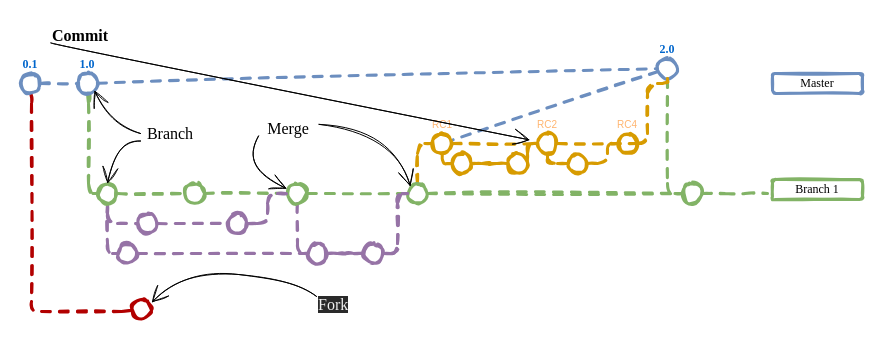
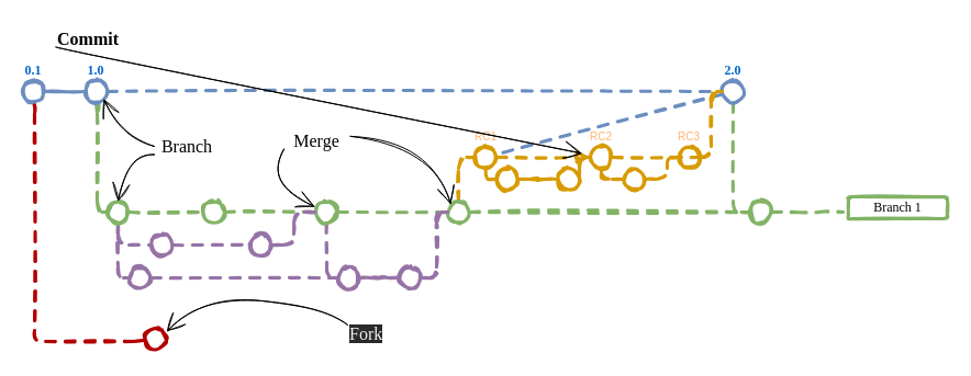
- <mxCell id="19" value="2.0" style="ellipse;whiteSpace=wrap;html=1;aspect=fixed;fillColor=none;strokeColor=#6c8ebf;fontStyle=1;labelPosition=center;verticalLabelPosition=top;align=center;verticalAlign=bottom;fontColor=#0066CC;sketch=1;strokeWidth=3;fontFamily=Architects Daughter;fontSource=https%3A%2F%2Ffonts.googleapis.com%2Fcss%3Ffamily%3DArchitects%2BDaughter;" parent="1" vertex="1"><mxGeometry x="657" y="58" width="20" height="20" as="geometry" /></mxCell>
+ <mxCell id="19" value="2.0" style="ellipse;whiteSpace=wrap;html=1;aspect=fixed;fillColor=none;strokeColor=#6c8ebf;fontStyle=1;labelPosition=center;verticalLabelPosition=top;align=center;verticalAlign=bottom;fontColor=#0066CC;sketch=1;strokeWidth=3;fontFamily=Architects Daughter;fontSource=https%3A%2F%2Ffonts.googleapis.com%2Fcss%3Ffamily%3DArchitects%2BDaughter;" parent="1" vertex="1"><mxGeometry x="657" y="73" width="20" height="20" as="geometry" /></mxCell>
- <mxCell id="48" value="" style="endArrow=none;dashed=1;html=1;fillColor=#dae8fc;strokeColor=#6c8ebf;sketch=1;strokeWidth=3;fontFamily=Architects Daughter;fontSource=https%3A%2F%2Ffonts.googleapis.com%2Fcss%3Ffamily%3DArchitects%2BDaughter;entryX=0;entryY=0.5;entryDx=0;entryDy=0;exitX=1;exitY=0.5;exitDx=0;exitDy=0;" edge="1" parent="1" source="59" target="3"><mxGeometry width="50" height="50" relative="1" as="geometry"><mxPoint x="37" y="80" as="sourcePoint" /><mxPoint x="43" y="83" as="targetPoint" /><Array as="points" /></mxGeometry></mxCell>
+ <mxCell id="48" value="" style="endArrow=none;dashed=0;html=1;fillColor=#dae8fc;strokeColor=#6c8ebf;sketch=1;strokeWidth=3;fontFamily=Architects Daughter;fontSource=https%3A%2F%2Ffonts.googleapis.com%2Fcss%3Ffamily%3DArchitects%2BDaughter;entryX=0;entryY=0.5;entryDx=0;entryDy=0;exitX=1;exitY=0.5;exitDx=0;exitDy=0;" edge="1" parent="1" source="59" target="3"><mxGeometry width="50" height="50" relative="1" as="geometry"><mxPoint x="37" y="80" as="sourcePoint" /><mxPoint x="43" y="83" as="targetPoint" /><Array as="points" /></mxGeometry></mxCell>
- <mxCell id="4" value="Master" style="text;html=1;strokeColor=#6c8ebf;fillColor=none;align=center;verticalAlign=middle;whiteSpace=wrap;rounded=1;sketch=1;strokeWidth=3;fontFamily=Architects Daughter;fontSource=https%3A%2F%2Ffonts.googleapis.com%2Fcss%3Ffamily%3DArchitects%2BDaughter;glass=0;" parent="1" vertex="1"><mxGeometry x="772" y="73" width="90" height="20" as="geometry" /></mxCell>
- <mxCell id="45" value="RC4" style="ellipse;whiteSpace=wrap;html=1;aspect=fixed;fontSize=10;fillColor=none;strokeColor=#d79b00;labelPosition=center;verticalLabelPosition=top;align=center;verticalAlign=bottom;fontColor=#FFB570;sketch=1;strokeWidth=3;" parent="1" vertex="1"><mxGeometry x="617" y="133" width="20" height="20" as="geometry" /></mxCell>
+ <mxCell id="45" value="RC3" style="ellipse;whiteSpace=wrap;html=1;aspect=fixed;fontSize=10;fillColor=none;strokeColor=#d79b00;labelPosition=center;verticalLabelPosition=top;align=center;verticalAlign=bottom;fontColor=#FFB570;sketch=1;strokeWidth=3;" parent="1" vertex="1"><mxGeometry x="617" y="133" width="20" height="20" as="geometry" /></mxCell>
- <mxCell id="24" style="edgeStyle=orthogonalEdgeStyle;rounded=1;orthogonalLoop=1;jettySize=auto;html=1;dashed=1;endArrow=none;endFill=0;fontSize=10;fontColor=#FFB570;fillColor=#ffe6cc;strokeColor=#d79b00;sketch=1;strokeWidth=3;fontFamily=Architects Daughter;fontSource=https%3A%2F%2Ffonts.googleapis.com%2Fcss%3Ffamily%3DArchitects%2BDaughter;" parent="1" source="25" target="23" edge="1"><mxGeometry relative="1" as="geometry" /></mxCell>
+ <mxCell id="24" style="edgeStyle=orthogonalEdgeStyle;rounded=1;orthogonalLoop=1;jettySize=auto;html=1;dashed=1;endArrow=block;endFill=0;fontSize=10;fontColor=#FFB570;fillColor=#ffe6cc;strokeColor=#d79b00;sketch=1;strokeWidth=3;fontFamily=Architects Daughter;fontSource=https%3A%2F%2Ffonts.googleapis.com%2Fcss%3Ffamily%3DArchitects%2BDaughter;" parent="1" source="25" target="23" edge="1"><mxGeometry relative="1" as="geometry" /></mxCell>
